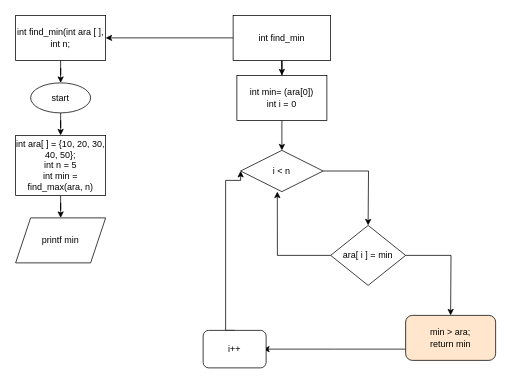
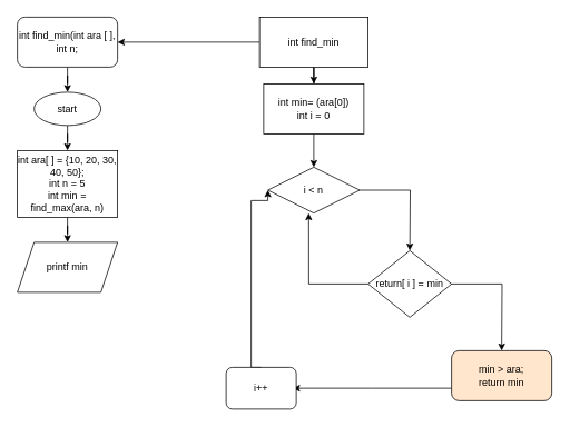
- <mxCell id="3" value="int find_min(int ara [ ], int n;" style="rounded=0;whiteSpace=wrap;html=1;" vertex="1" parent="1"><mxGeometry x="20" y="20" width="120" height="60" as="geometry" /></mxCell>
+ <mxCell id="3" value="int find_min(int ara [ ], int n;" style="whiteSpace=wrap;html=1;rounded=1;" vertex="1" parent="1"><mxGeometry x="20" y="20" width="120" height="60" as="geometry" /></mxCell>
- <mxCell id="18" value="ara[ i ] = min" style="rhombus;whiteSpace=wrap;html=1;" vertex="1" parent="1"><mxGeometry x="440" y="300" width="100" height="80" as="geometry" /></mxCell>
+ <mxCell id="18" value="return[ i ] = min" style="rhombus;whiteSpace=wrap;html=1;" vertex="1" parent="1"><mxGeometry x="440" y="300" width="100" height="80" as="geometry" /></mxCell>
